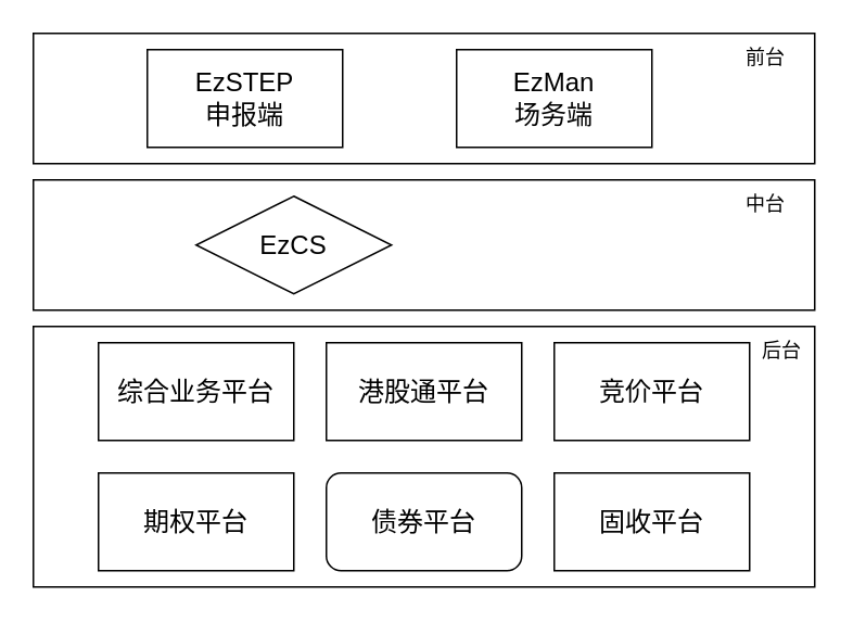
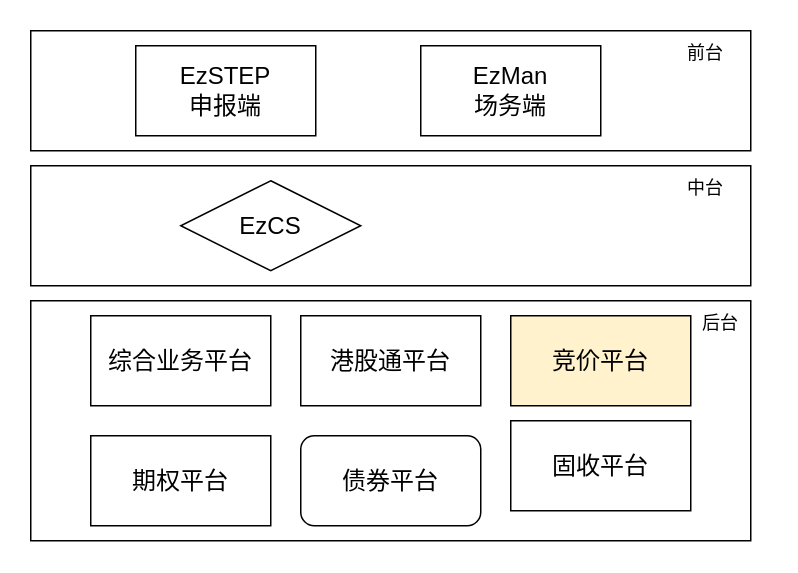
- <mxCell id="10" value="竞价平台" style="rounded=0;whiteSpace=wrap;html=1;fontSize=16;" vertex="1" parent="1"><mxGeometry x="340" y="210" width="120" height="60" as="geometry" /></mxCell>
+ <mxCell id="10" value="竞价平台" style="rounded=0;whiteSpace=wrap;html=1;fontSize=16;fillColor=#fff2cc;" vertex="1" parent="1"><mxGeometry x="340" y="210" width="120" height="60" as="geometry" /></mxCell>
- <mxCell id="13" value="固收平台" style="rounded=0;whiteSpace=wrap;html=1;fontSize=16;" vertex="1" parent="1"><mxGeometry x="340" y="290" width="120" height="60" as="geometry" /></mxCell>
+ <mxCell id="13" value="固收平台" style="rounded=0;whiteSpace=wrap;html=1;fontSize=16;" vertex="1" parent="1"><mxGeometry x="340" y="280" width="120" height="60" as="geometry" /></mxCell>
